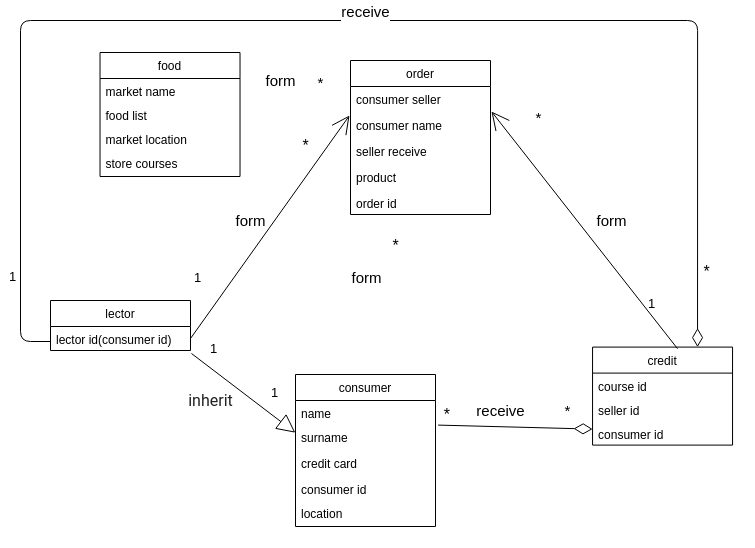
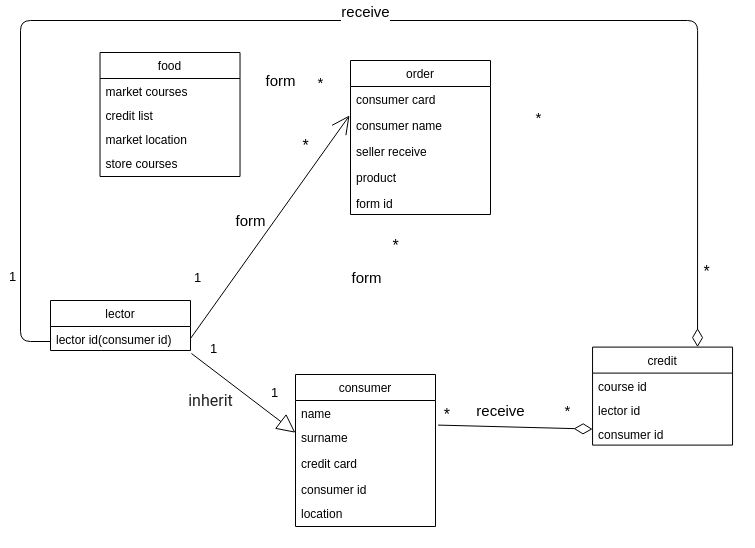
- <mxCell id="40" value="market name" style="text;strokeColor=none;fillColor=none;align=left;verticalAlign=top;spacingLeft=4;spacingRight=4;overflow=hidden;rotatable=0;points=[[0,0.5],[1,0.5]];portConstraint=eastwest;" vertex="1" parent="39"><mxGeometry y="26" width="140" height="24" as="geometry" /></mxCell>
+ <mxCell id="40" value="market courses" style="text;strokeColor=none;fillColor=none;align=left;verticalAlign=top;spacingLeft=4;spacingRight=4;overflow=hidden;rotatable=0;points=[[0,0.5],[1,0.5]];portConstraint=eastwest;" vertex="1" parent="39"><mxGeometry y="26" width="140" height="24" as="geometry" /></mxCell>
- <mxCell id="16" value="consumer seller" style="text;strokeColor=none;fillColor=none;align=left;verticalAlign=top;spacingLeft=4;spacingRight=4;overflow=hidden;rotatable=0;points=[[0,0.5],[1,0.5]];portConstraint=eastwest;" vertex="1" parent="15"><mxGeometry y="26" width="140" height="26" as="geometry" /></mxCell>
+ <mxCell id="16" value="consumer card" style="text;strokeColor=none;fillColor=none;align=left;verticalAlign=top;spacingLeft=4;spacingRight=4;overflow=hidden;rotatable=0;points=[[0,0.5],[1,0.5]];portConstraint=eastwest;" vertex="1" parent="15"><mxGeometry y="26" width="140" height="26" as="geometry" /></mxCell>
- <mxCell id="41" value="food list" style="text;strokeColor=none;fillColor=none;align=left;verticalAlign=top;spacingLeft=4;spacingRight=4;overflow=hidden;rotatable=0;points=[[0,0.5],[1,0.5]];portConstraint=eastwest;" vertex="1" parent="39"><mxGeometry y="50" width="140" height="24" as="geometry" /></mxCell>
+ <mxCell id="41" value="credit list" style="text;strokeColor=none;fillColor=none;align=left;verticalAlign=top;spacingLeft=4;spacingRight=4;overflow=hidden;rotatable=0;points=[[0,0.5],[1,0.5]];portConstraint=eastwest;" vertex="1" parent="39"><mxGeometry y="50" width="140" height="24" as="geometry" /></mxCell>
- <mxCell id="20" value="order id" style="text;strokeColor=none;fillColor=none;align=left;verticalAlign=top;spacingLeft=4;spacingRight=4;overflow=hidden;rotatable=0;points=[[0,0.5],[1,0.5]];portConstraint=eastwest;" vertex="1" parent="15"><mxGeometry y="130" width="140" height="24" as="geometry" /></mxCell>
+ <mxCell id="20" value="form id" style="text;strokeColor=none;fillColor=none;align=left;verticalAlign=top;spacingLeft=4;spacingRight=4;overflow=hidden;rotatable=0;points=[[0,0.5],[1,0.5]];portConstraint=eastwest;" vertex="1" parent="15"><mxGeometry y="130" width="140" height="24" as="geometry" /></mxCell>
- <mxCell id="30" value="" style="endArrow=open;endSize=16;endFill=0;html=1;exitX=0.607;exitY=0.016;exitDx=0;exitDy=0;entryX=1.007;entryY=-0.038;entryDx=0;entryDy=0;entryPerimeter=0;exitPerimeter=0;" edge="1" parent="1" source="8" target="17"><mxGeometry x="0.007" y="-8" width="160" relative="1" as="geometry"><mxPoint x="200" y="348" as="sourcePoint" /><mxPoint x="389.02" y="274.99" as="targetPoint" /><mxPoint as="offset" /></mxGeometry></mxCell>
- <mxCell id="31" value="1" style="edgeLabel;html=1;align=center;verticalAlign=middle;resizable=0;points=[];fontSize=13;" vertex="1" connectable="0" parent="30"><mxGeometry x="-0.629" y="4" relative="1" as="geometry"><mxPoint x="11" y="-4" as="offset" /></mxGeometry></mxCell>
- <mxCell id="32" value="form" style="edgeLabel;html=1;align=center;verticalAlign=middle;resizable=0;points=[];fontSize=15;" vertex="1" connectable="0" parent="30"><mxGeometry x="-0.052" y="-2" relative="1" as="geometry"><mxPoint x="20" y="-15" as="offset" /></mxGeometry></mxCell>
- <mxCell id="10" value="seller id" style="text;strokeColor=none;fillColor=none;align=left;verticalAlign=top;spacingLeft=4;spacingRight=4;overflow=hidden;rotatable=0;points=[[0,0.5],[1,0.5]];portConstraint=eastwest;" vertex="1" parent="8"><mxGeometry y="50" width="140" height="24" as="geometry" /></mxCell>
+ <mxCell id="10" value="lector id" style="text;strokeColor=none;fillColor=none;align=left;verticalAlign=top;spacingLeft=4;spacingRight=4;overflow=hidden;rotatable=0;points=[[0,0.5],[1,0.5]];portConstraint=eastwest;" vertex="1" parent="8"><mxGeometry y="50" width="140" height="24" as="geometry" /></mxCell>
